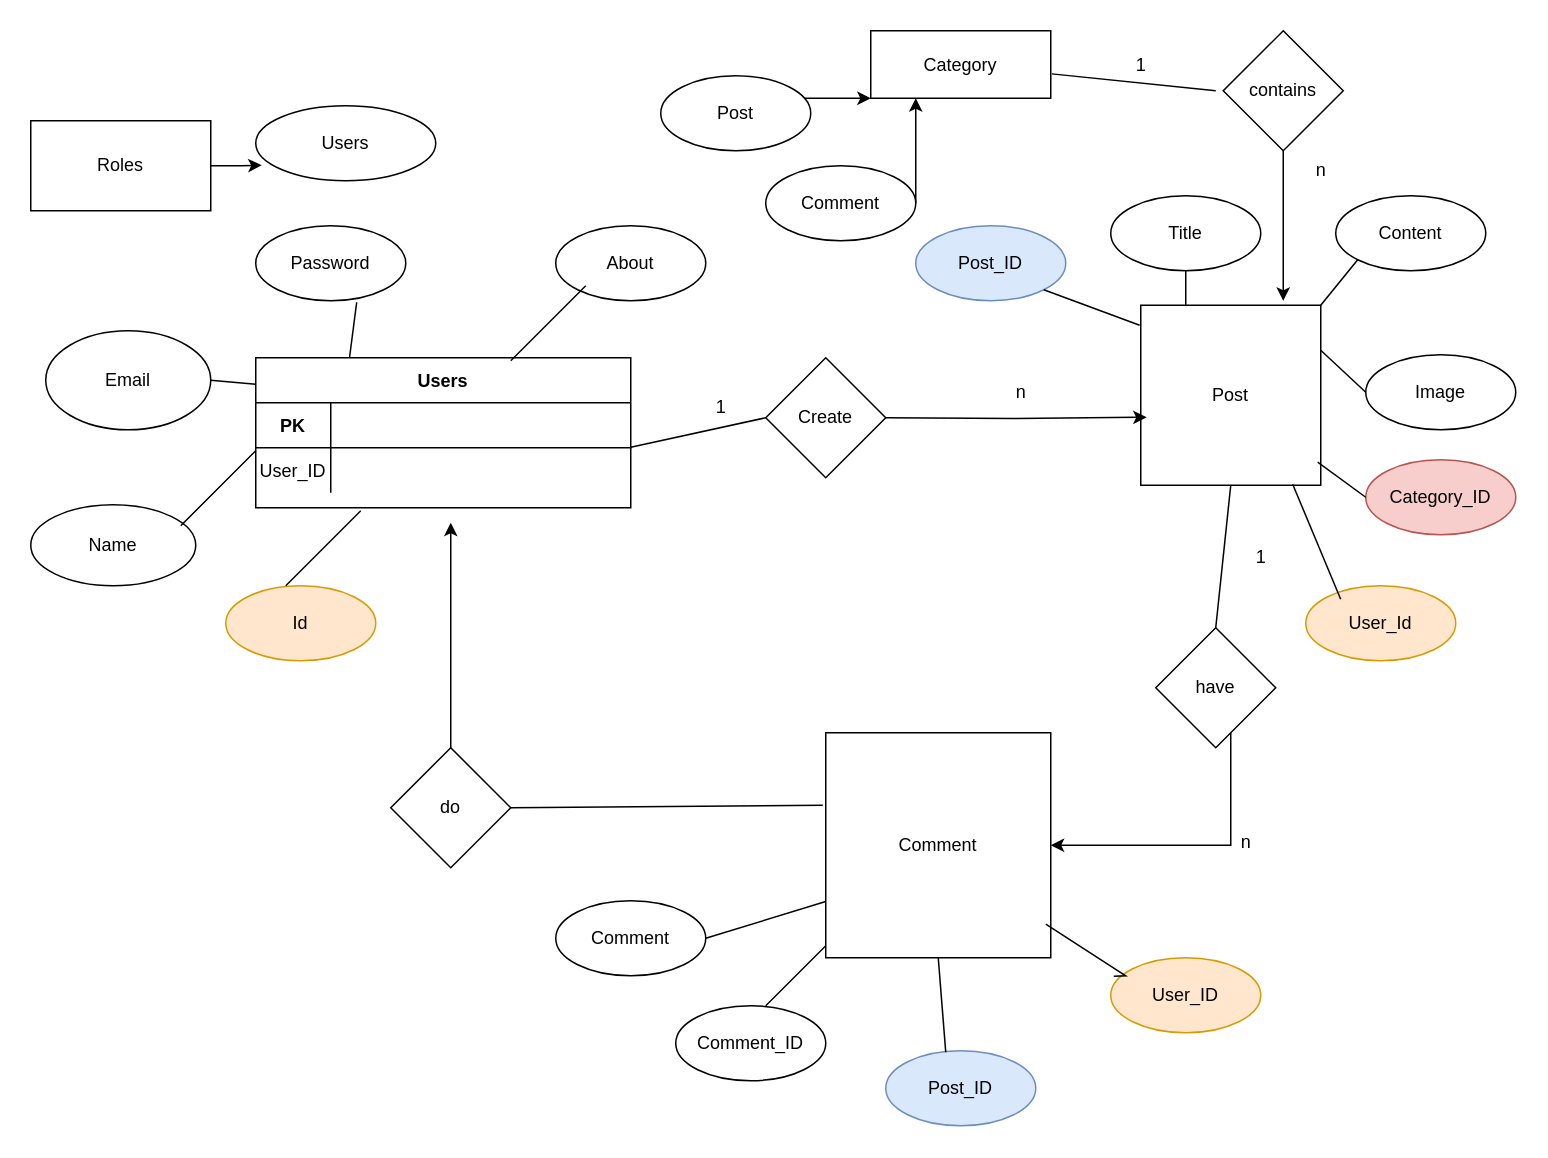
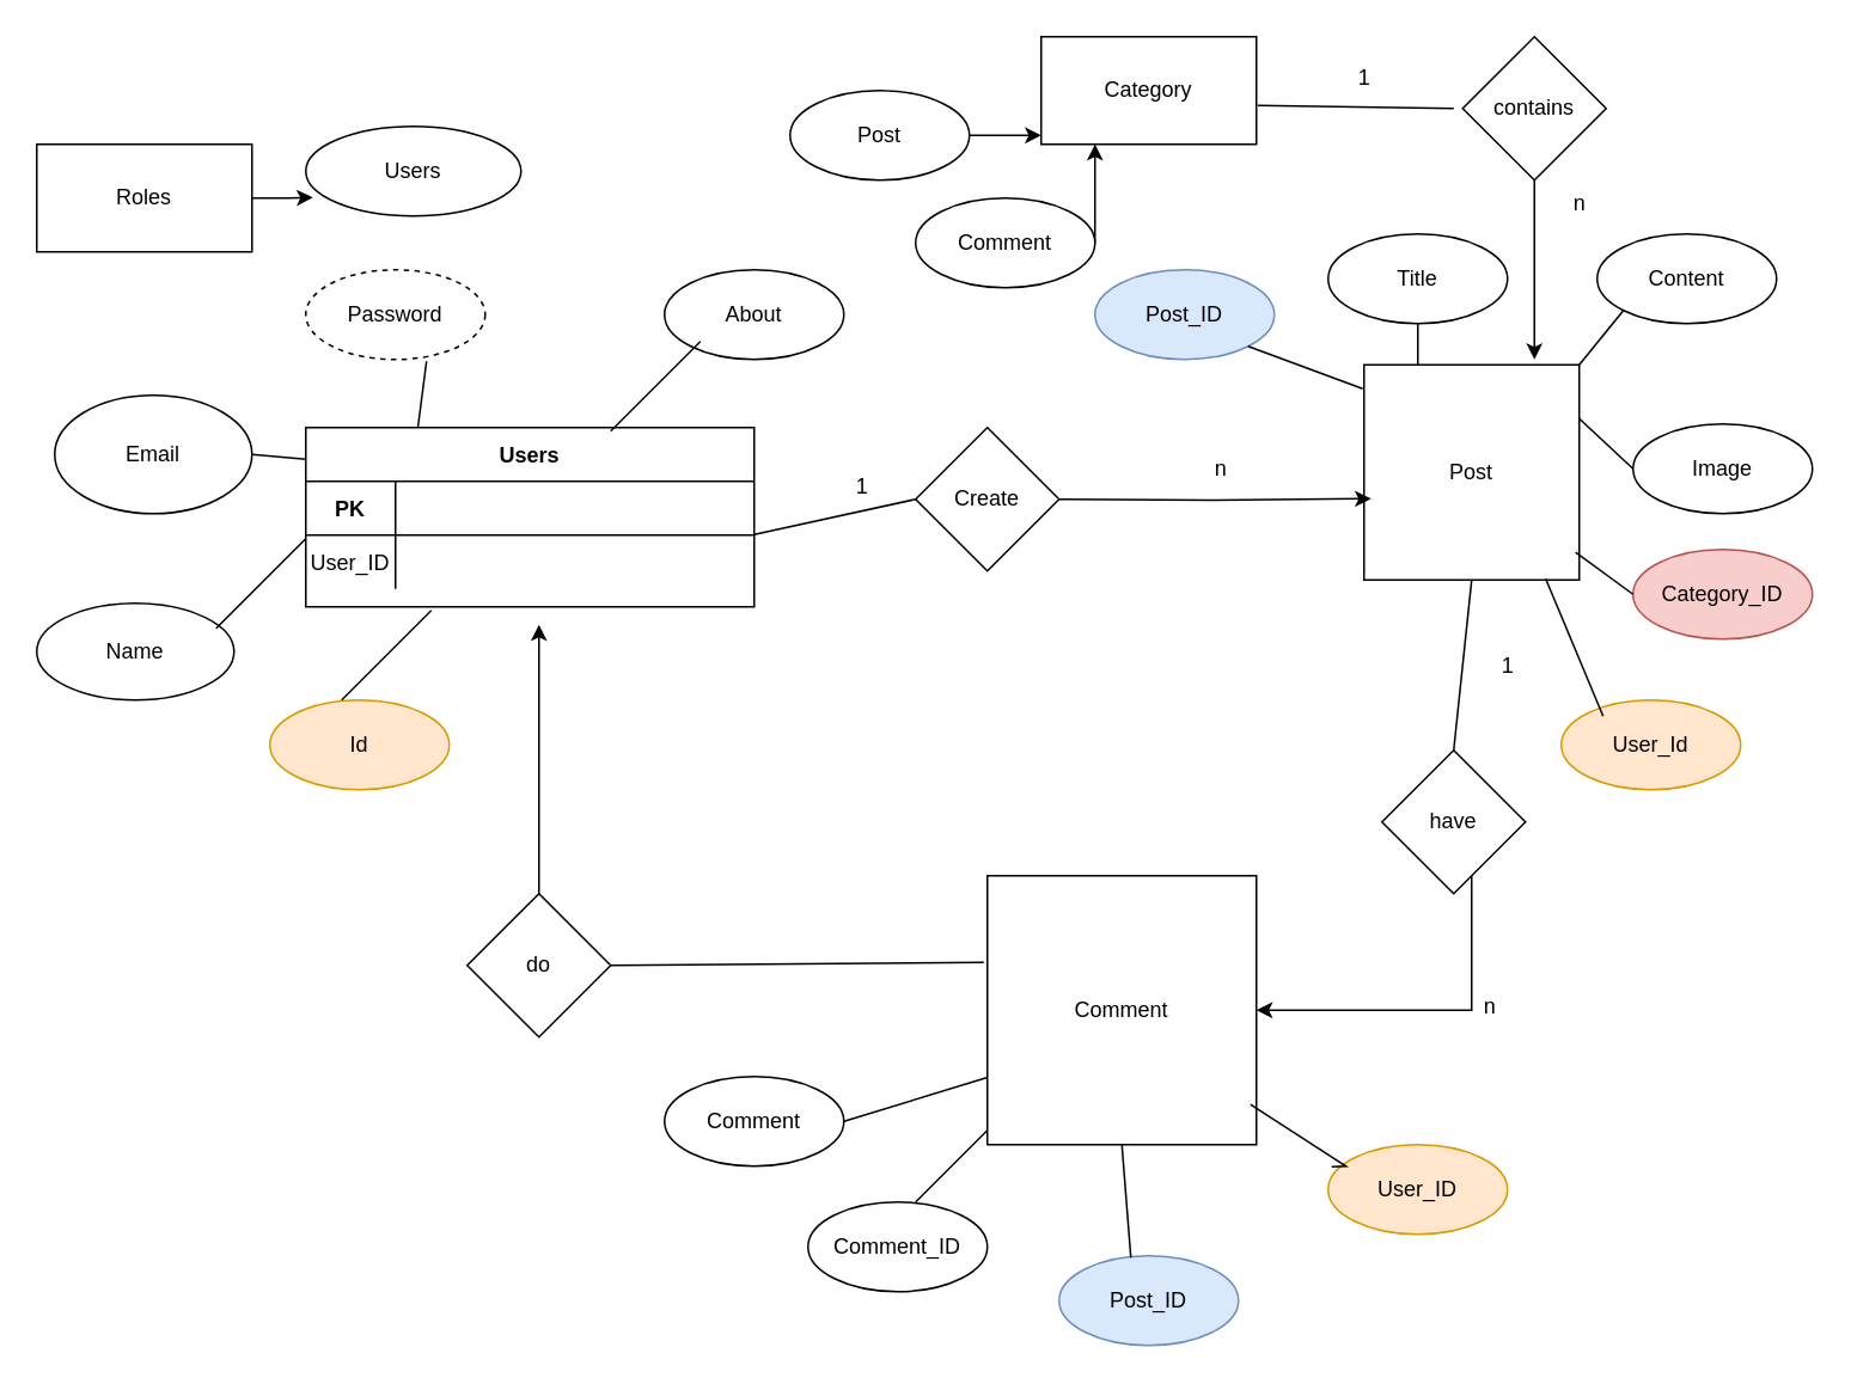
- <mxCell id="56" value="Category" style="rounded=0;whiteSpace=wrap;html=1;" vertex="1" parent="1"><mxGeometry x="580" y="20" width="120" height="45" as="geometry" /></mxCell>
+ <mxCell id="56" value="Category" style="rounded=0;whiteSpace=wrap;html=1;" vertex="1" parent="1"><mxGeometry x="580" y="20" width="120" height="60" as="geometry" /></mxCell>
- <mxCell id="24" value="Password" style="ellipse;whiteSpace=wrap;html=1;" vertex="1" parent="1"><mxGeometry x="170" y="150" width="100" height="50" as="geometry" /></mxCell>
+ <mxCell id="24" value="Password" style="ellipse;whiteSpace=wrap;html=1;dashed=1;" vertex="1" parent="1"><mxGeometry x="170" y="150" width="100" height="50" as="geometry" /></mxCell>
